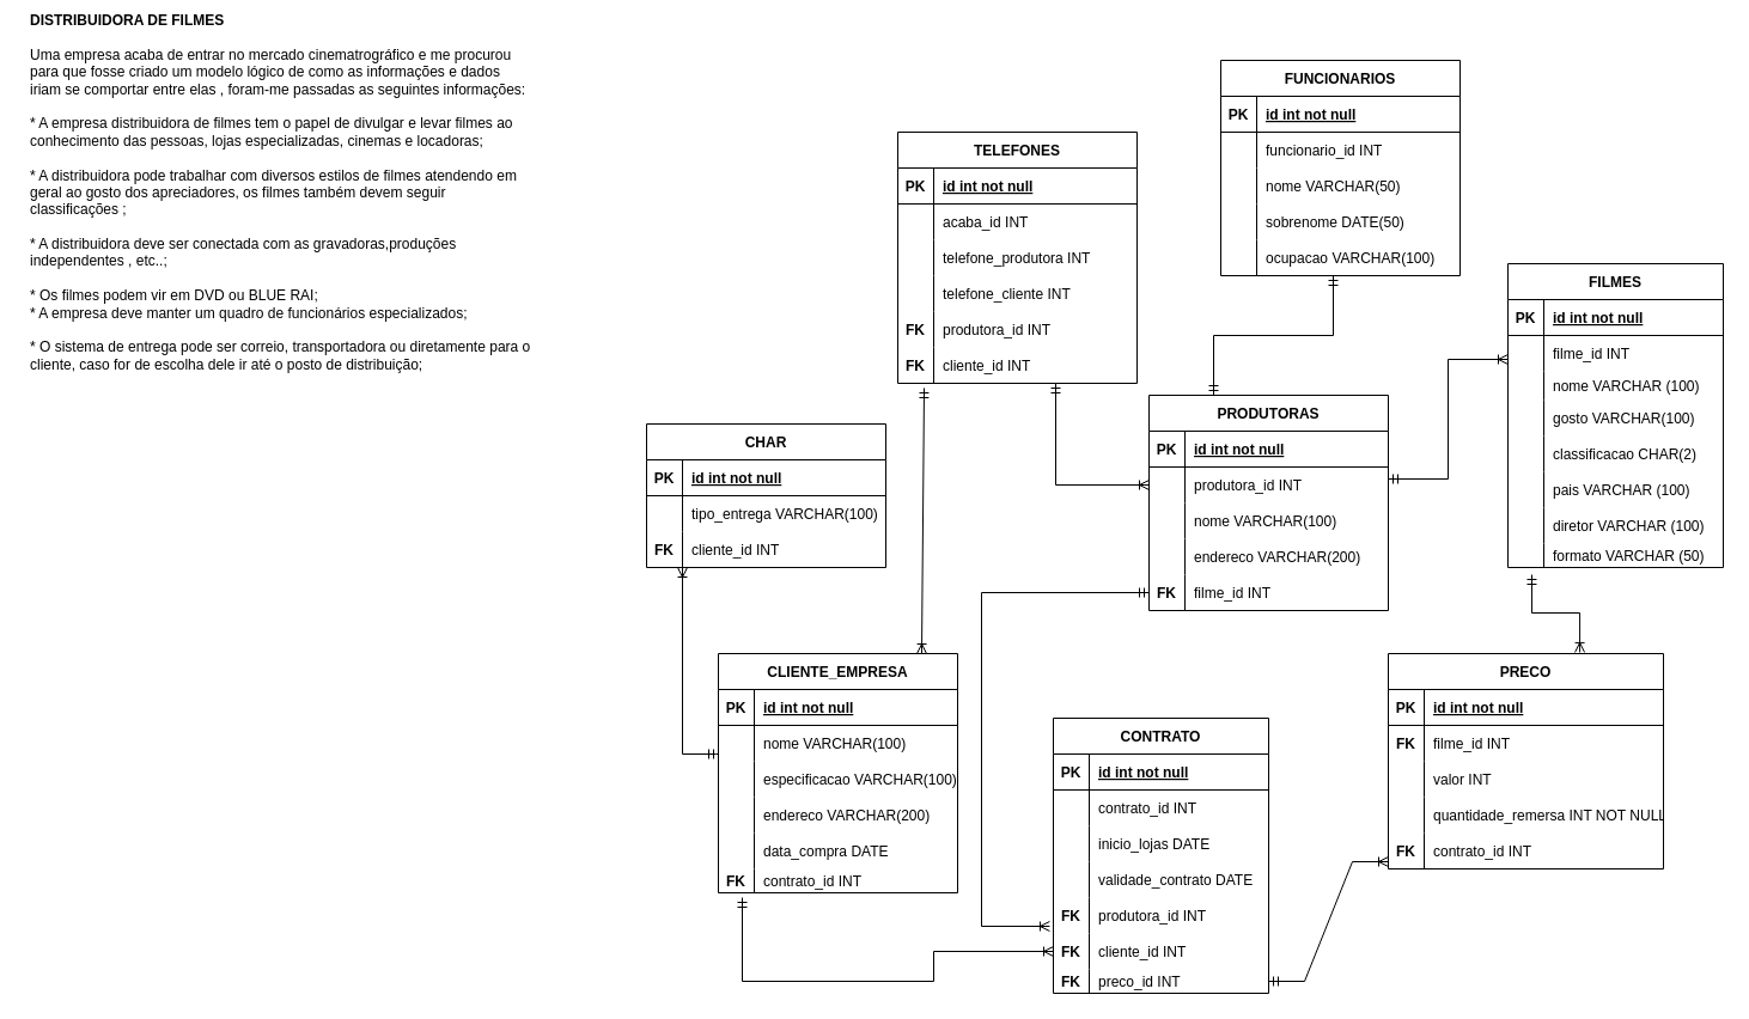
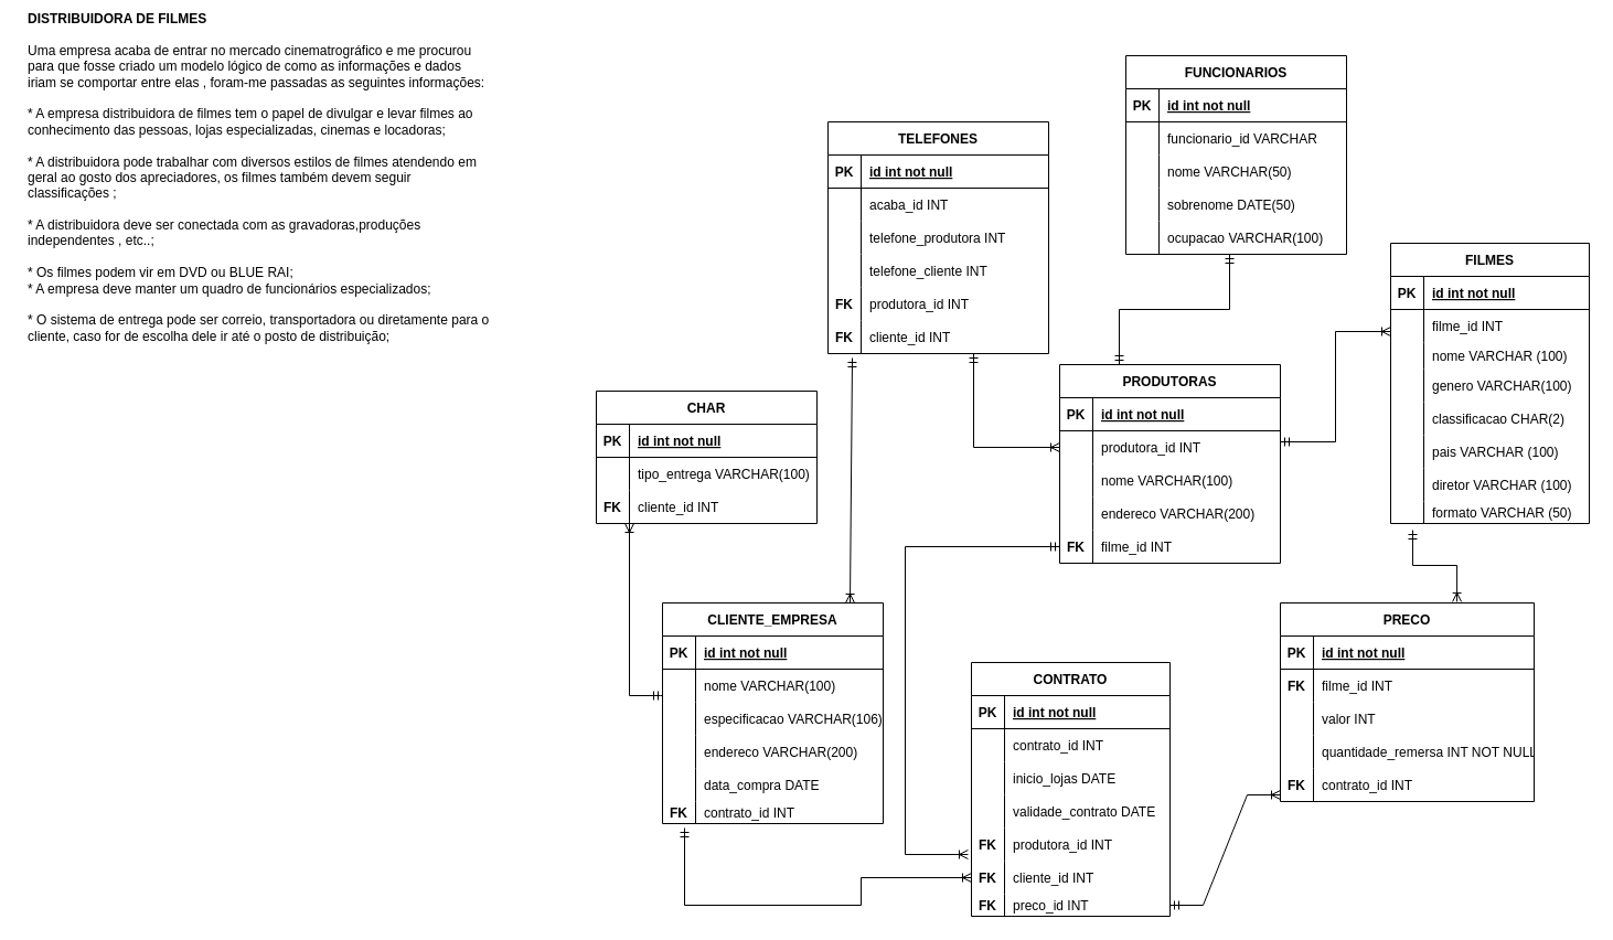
- <mxCell id="28" value="funcionario_id INT" style="shape=partialRectangle;connectable=0;fillColor=none;top=0;left=0;bottom=0;right=0;align=left;spacingLeft=6;overflow=hidden;" parent="26" vertex="1"><mxGeometry x="30" width="170" height="30" as="geometry"><mxRectangle width="170" height="30" as="alternateBounds" /></mxGeometry></mxCell>
+ <mxCell id="28" value="funcionario_id VARCHAR" style="shape=partialRectangle;connectable=0;fillColor=none;top=0;left=0;bottom=0;right=0;align=left;spacingLeft=6;overflow=hidden;" parent="26" vertex="1"><mxGeometry x="30" width="170" height="30" as="geometry"><mxRectangle width="170" height="30" as="alternateBounds" /></mxGeometry></mxCell>
- <mxCell id="117" value="gosto VARCHAR(100)" style="shape=partialRectangle;connectable=0;fillColor=none;top=0;left=0;bottom=0;right=0;align=left;spacingLeft=6;overflow=hidden;" parent="115" vertex="1"><mxGeometry x="30" width="150" height="30" as="geometry"><mxRectangle width="150" height="30" as="alternateBounds" /></mxGeometry></mxCell>
+ <mxCell id="117" value="genero VARCHAR(100)" style="shape=partialRectangle;connectable=0;fillColor=none;top=0;left=0;bottom=0;right=0;align=left;spacingLeft=6;overflow=hidden;" parent="115" vertex="1"><mxGeometry x="30" width="150" height="30" as="geometry"><mxRectangle width="150" height="30" as="alternateBounds" /></mxGeometry></mxCell>
- <mxCell id="11" value="especificacao VARCHAR(100)" style="shape=partialRectangle;connectable=0;fillColor=none;top=0;left=0;bottom=0;right=0;align=left;spacingLeft=6;overflow=hidden;" parent="9" vertex="1"><mxGeometry x="30" width="170" height="30" as="geometry"><mxRectangle width="170" height="30" as="alternateBounds" /></mxGeometry></mxCell>
+ <mxCell id="11" value="especificacao VARCHAR(106)" style="shape=partialRectangle;connectable=0;fillColor=none;top=0;left=0;bottom=0;right=0;align=left;spacingLeft=6;overflow=hidden;" parent="9" vertex="1"><mxGeometry x="30" width="170" height="30" as="geometry"><mxRectangle width="170" height="30" as="alternateBounds" /></mxGeometry></mxCell>
